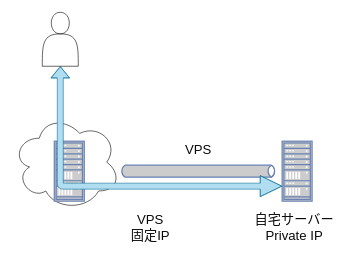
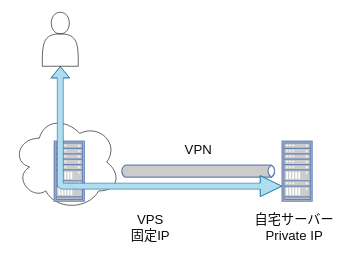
- <mxCell id="6" value="VPS" style="text;html=1;resizable=0;autosize=1;align=center;verticalAlign=middle;points=[];rounded=0;fontColor=#0A0A0A;fontSize=22;strokeColor=none;" vertex="1" parent="1"><mxGeometry x="300" y="235" width="60" height="30" as="geometry" /></mxCell>
+ <mxCell id="6" value="VPN" style="text;html=1;resizable=0;autosize=1;align=center;verticalAlign=middle;points=[];rounded=0;fontColor=#0A0A0A;fontSize=22;strokeColor=none;" vertex="1" parent="1"><mxGeometry x="300" y="235" width="60" height="30" as="geometry" /></mxCell>
